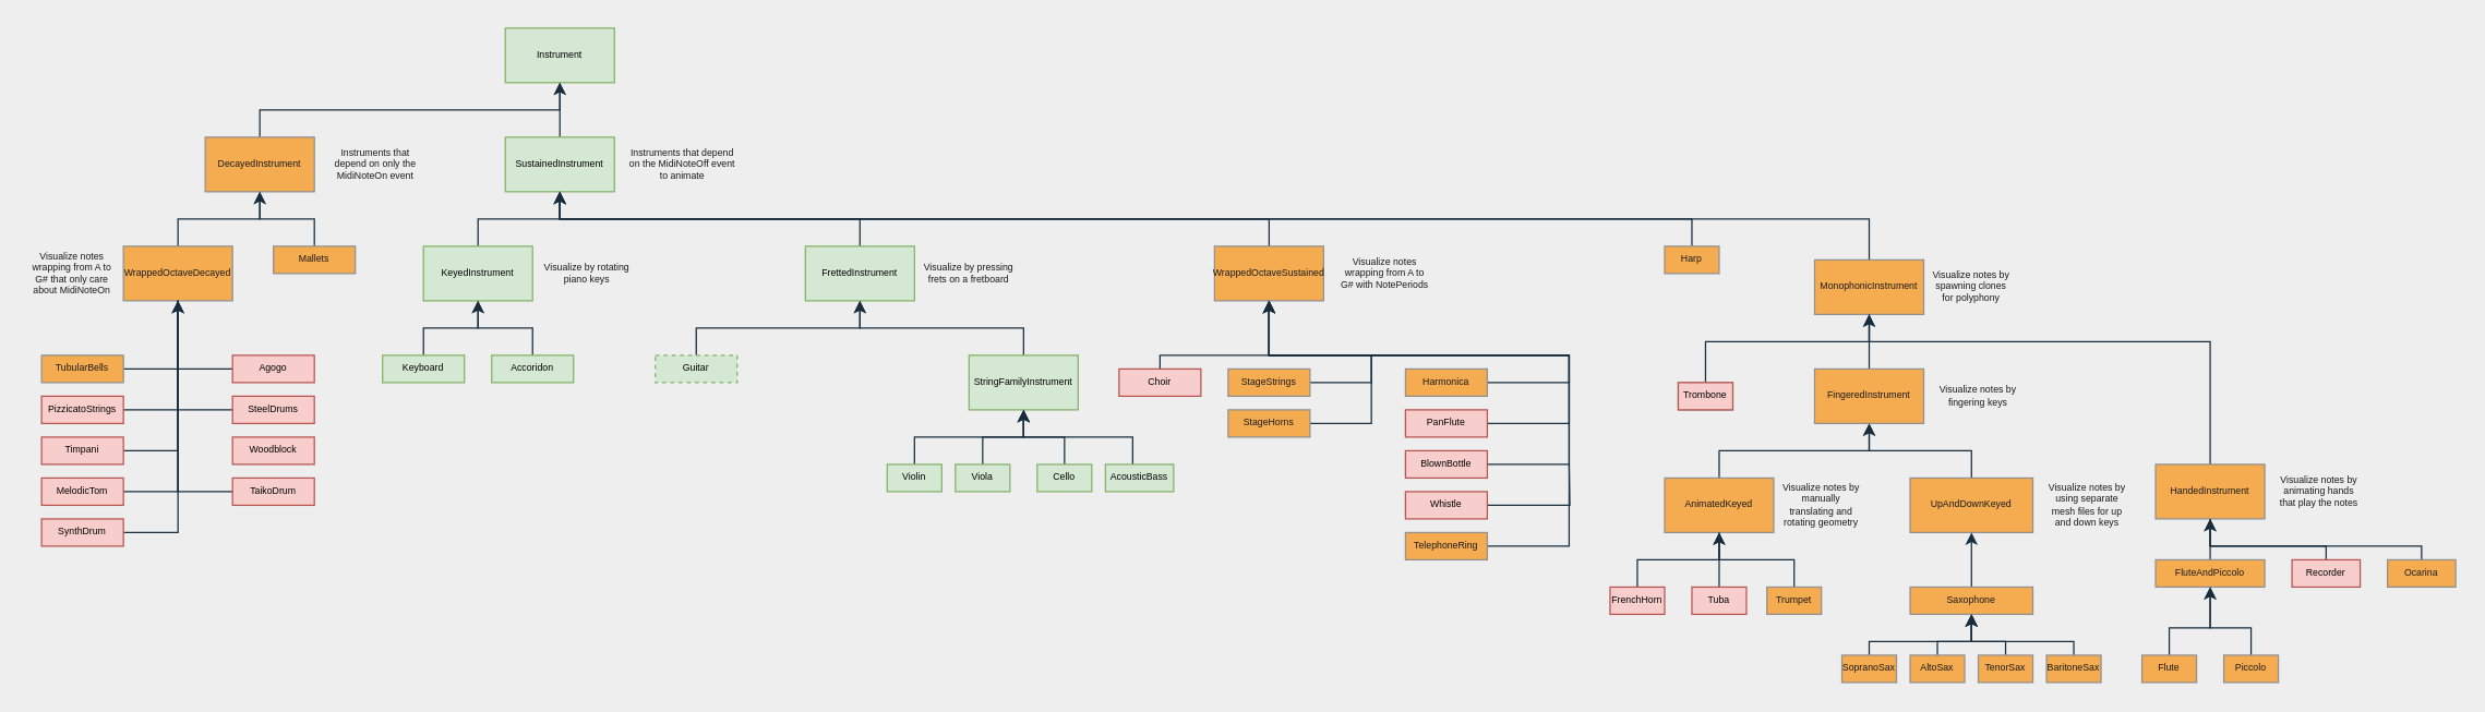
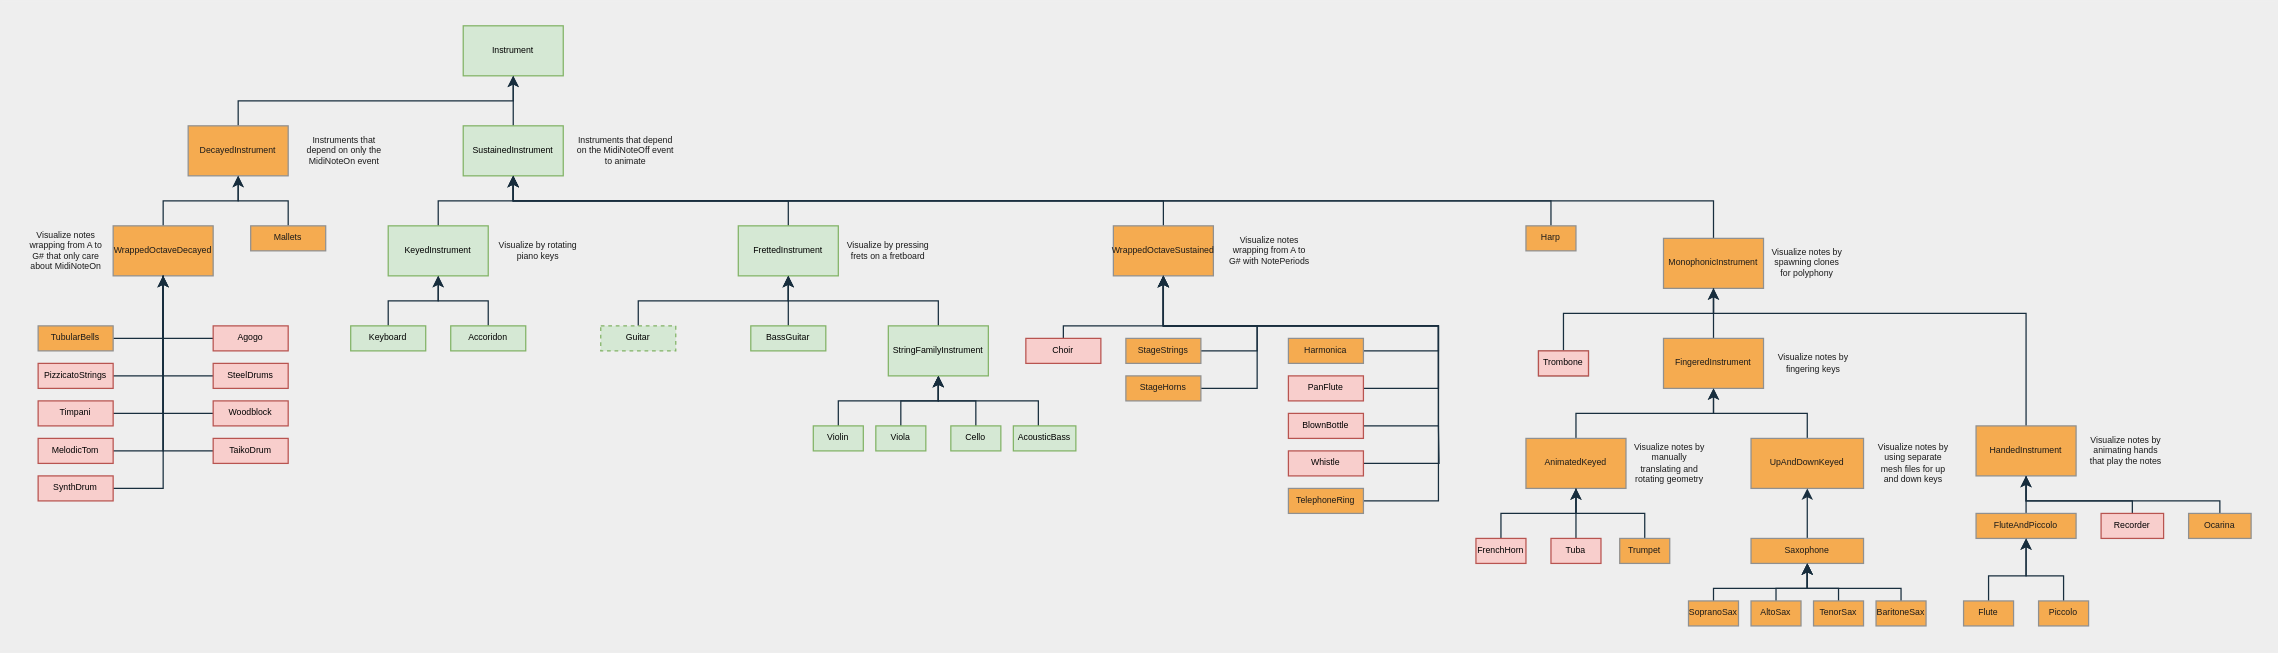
+ <mxCell id="15" style="edgeStyle=orthogonalEdgeStyle;rounded=0;orthogonalLoop=1;jettySize=auto;html=1;fontSize=7;strokeColor=#182E3E;fontColor=#1A1A1A;labelBackgroundColor=#EEEEEE;" edge="1" parent="1" source="16" target="12"><mxGeometry relative="1" as="geometry" /></mxCell>
+ <mxCell id="16" value="&lt;font style=&quot;font-size: 7px;&quot;&gt;BassGuitar&lt;br style=&quot;font-size: 7px;&quot;&gt;&lt;/font&gt;" style="rounded=0;whiteSpace=wrap;html=1;fontSize=7;fillColor=#d5e8d4;strokeColor=#82b366;" vertex="1" parent="1"><mxGeometry x="600" y="260" width="60" height="20" as="geometry" /></mxCell>
+ <mxCell id="107" style="edgeStyle=orthogonalEdgeStyle;rounded=0;orthogonalLoop=1;jettySize=auto;html=1;entryX=0.5;entryY=1;entryDx=0;entryDy=0;endArrow=none;endFill=0;fontSize=7;strokeColor=#182E3E;fontColor=#1A1A1A;labelBackgroundColor=#EEEEEE;" edge="1" parent="1" source="108" target="34"><mxGeometry relative="1" as="geometry"><Array as="points"><mxPoint x="130" y="330" /></Array></mxGeometry></mxCell>
